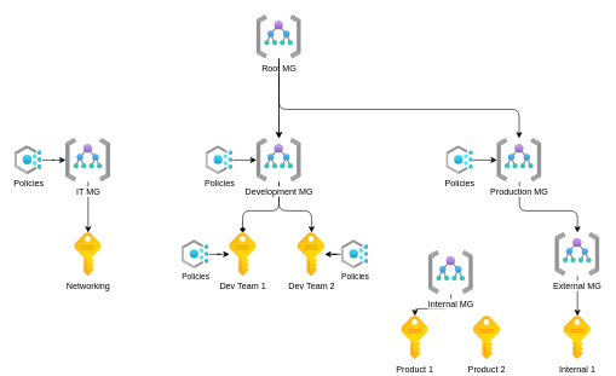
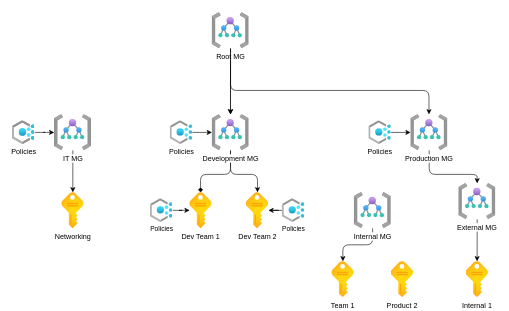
- <mxCell id="23" value="External MG" style="aspect=fixed;html=1;points=[];align=center;image;fontSize=12;image=img/lib/azure2/general/Management_Groups.svg;" parent="1" vertex="1"><mxGeometry x="764.38" y="320" width="61.88" height="60" as="geometry" /></mxCell>
+ <mxCell id="23" value="External MG" style="aspect=fixed;html=1;points=[];align=center;image;fontSize=12;image=img/lib/azure2/general/Management_Groups.svg;" parent="1" vertex="1"><mxGeometry x="764.38" y="305" width="61.88" height="60" as="geometry" /></mxCell>
- <mxCell id="21" value="Internal MG" style="aspect=fixed;html=1;points=[];align=center;image;fontSize=12;image=img/lib/azure2/general/Management_Groups.svg;" parent="1" vertex="1"><mxGeometry x="590" y="345" width="61.88" height="60" as="geometry" /></mxCell>
+ <mxCell id="21" value="Internal MG" style="aspect=fixed;html=1;points=[];align=center;image;fontSize=12;image=img/lib/azure2/general/Management_Groups.svg;" parent="1" vertex="1"><mxGeometry x="590" y="320" width="61.88" height="60" as="geometry" /></mxCell>
- <mxCell id="31" value="Product 1" style="aspect=fixed;html=1;points=[];align=center;image;fontSize=12;image=img/lib/azure2/general/Subscriptions.svg;" parent="1" vertex="1"><mxGeometry x="552.82" y="435" width="37.18" height="60" as="geometry" /></mxCell>
+ <mxCell id="31" value="Team 1" style="aspect=fixed;html=1;points=[];align=center;image;fontSize=12;image=img/lib/azure2/general/Subscriptions.svg;" parent="1" vertex="1"><mxGeometry x="552.82" y="435" width="37.18" height="60" as="geometry" /></mxCell>
